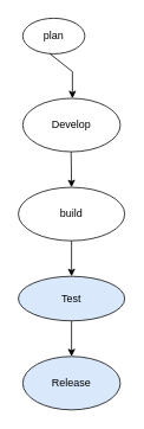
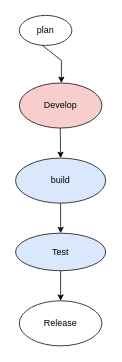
- <mxCell id="4" value="Develop" style="ellipse;whiteSpace=wrap;html=1;" vertex="1" parent="1"><mxGeometry x="25" y="110" width="110" height="60" as="geometry" /></mxCell>
+ <mxCell id="4" value="Develop" style="ellipse;whiteSpace=wrap;html=1;fillColor=#f8cecc;" vertex="1" parent="1"><mxGeometry x="25" y="110" width="110" height="60" as="geometry" /></mxCell>
- <mxCell id="6" value="build" style="ellipse;whiteSpace=wrap;html=1;" vertex="1" parent="1"><mxGeometry x="20" y="210" width="120" height="60" as="geometry" /></mxCell>
+ <mxCell id="6" value="build" style="ellipse;whiteSpace=wrap;html=1;fillColor=#dae8fc;" vertex="1" parent="1"><mxGeometry x="20" y="210" width="120" height="60" as="geometry" /></mxCell>
- <mxCell id="12" value="Release" style="ellipse;whiteSpace=wrap;html=1;fillColor=#dae8fc;" vertex="1" parent="1"><mxGeometry x="25" y="400" width="110" height="60" as="geometry" /></mxCell>
+ <mxCell id="12" value="Release" style="ellipse;whiteSpace=wrap;html=1;" vertex="1" parent="1"><mxGeometry x="25" y="400" width="110" height="60" as="geometry" /></mxCell>
